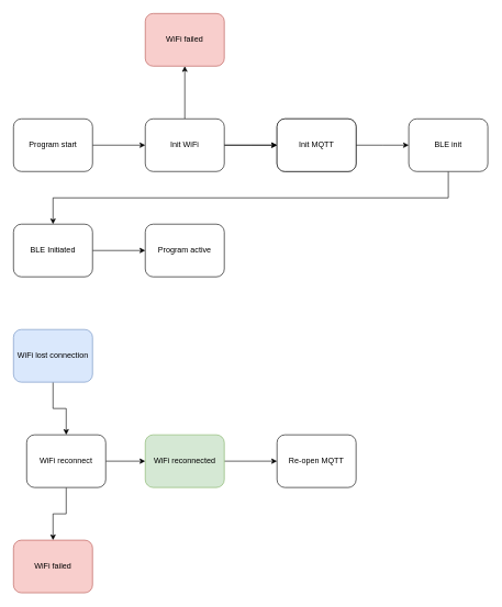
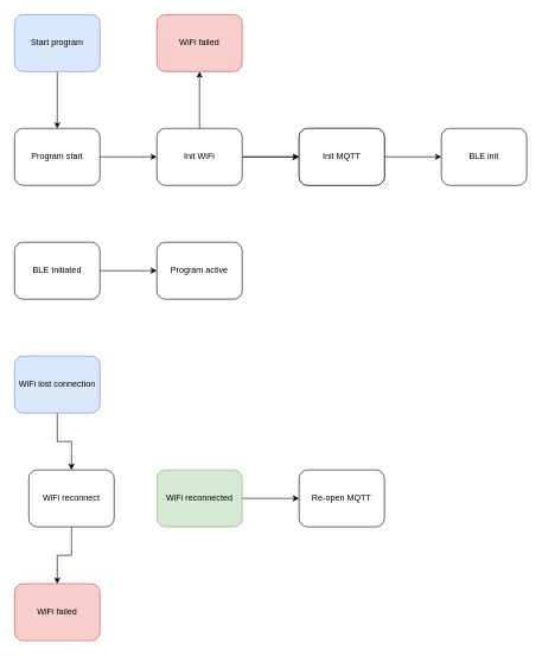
+ <mxCell id="3" value="Start program" style="rounded=1;whiteSpace=wrap;html=1;fillColor=#dae8fc;strokeColor=#6c8ebf;" parent="1" vertex="1"><mxGeometry x="20" y="20" width="120" height="80" as="geometry" /></mxCell>
+ <mxCell id="2" value="" style="edgeStyle=orthogonalEdgeStyle;rounded=0;orthogonalLoop=1;jettySize=auto;html=1;" parent="1" source="3" target="5" edge="1"><mxGeometry relative="1" as="geometry" /></mxCell>
- <mxCell id="14" value="" style="edgeStyle=orthogonalEdgeStyle;rounded=0;orthogonalLoop=1;jettySize=auto;html=1;" parent="1" source="15" target="17" edge="1"><mxGeometry relative="1" as="geometry"><Array as="points"><mxPoint x="680" y="300" /><mxPoint x="80" y="300" /></Array></mxGeometry></mxCell>
- <mxCell id="21" value="" style="edgeStyle=orthogonalEdgeStyle;rounded=0;orthogonalLoop=1;jettySize=auto;html=1;" parent="1" source="23" target="26" edge="1"><mxGeometry relative="1" as="geometry" /></mxCell>
